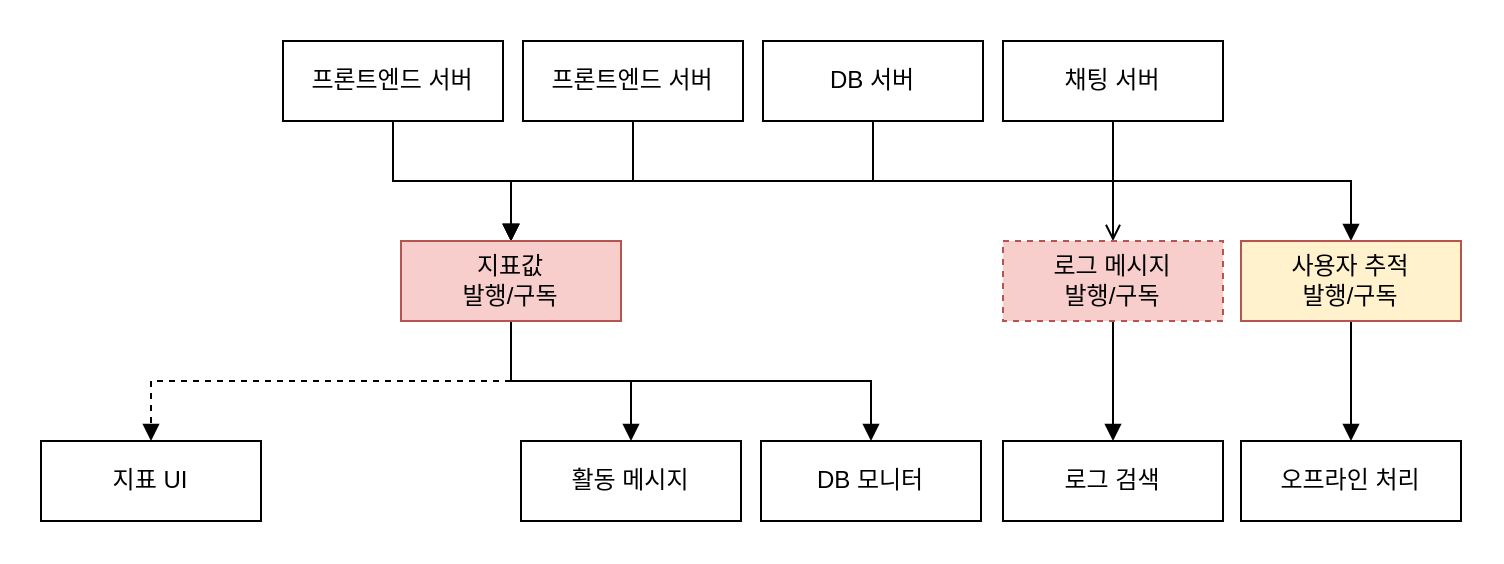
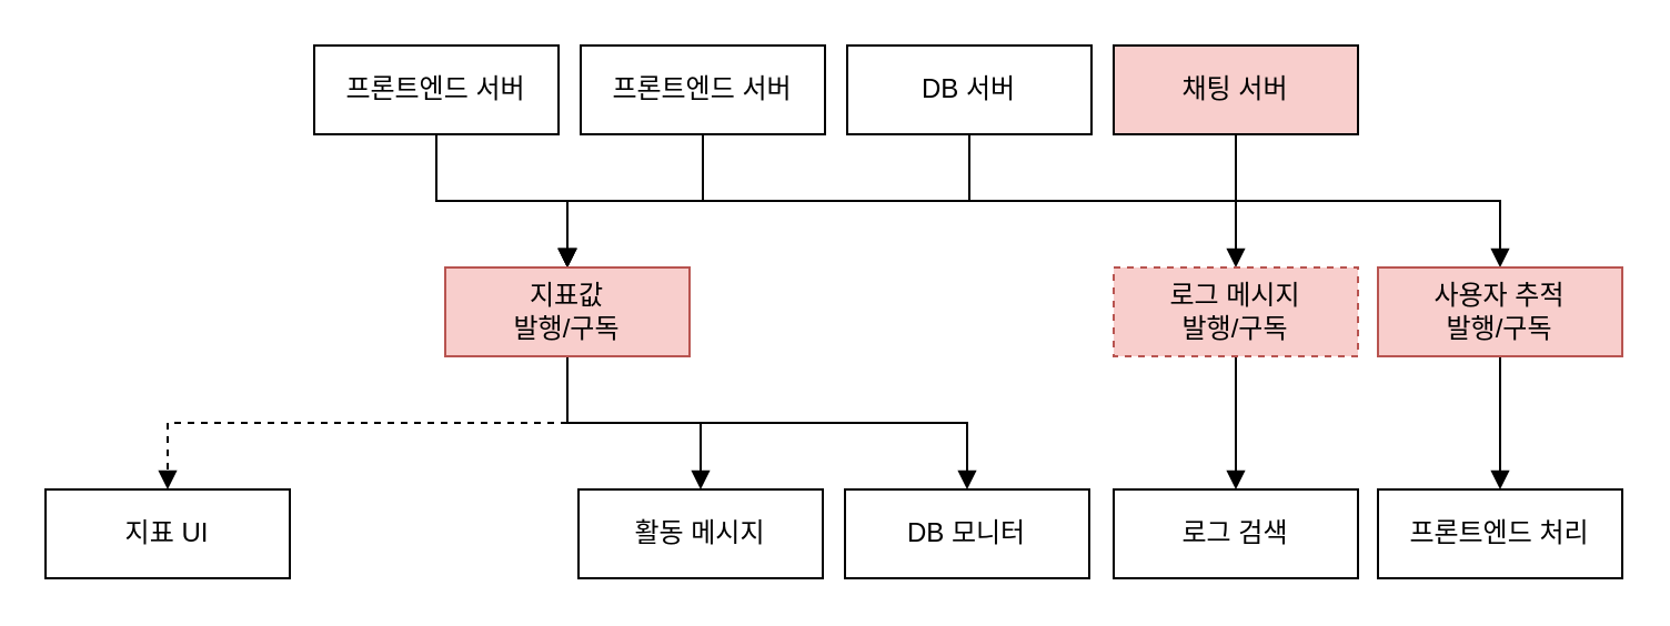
- <mxCell id="11" value="채팅 서버" style="rounded=0;whiteSpace=wrap;html=1;" vertex="1" parent="1"><mxGeometry x="501" y="20" width="110" height="40" as="geometry" /></mxCell>
+ <mxCell id="11" value="채팅 서버" style="rounded=0;whiteSpace=wrap;html=1;fillColor=#f8cecc;" vertex="1" parent="1"><mxGeometry x="501" y="20" width="110" height="40" as="geometry" /></mxCell>
- <mxCell id="9" style="edgeStyle=orthogonalEdgeStyle;rounded=0;orthogonalLoop=1;jettySize=auto;html=1;entryX=0.5;entryY=0;entryDx=0;entryDy=0;endArrow=open;endFill=1;" edge="1" parent="1" source="11" target="22"><mxGeometry relative="1" as="geometry" /></mxCell>
+ <mxCell id="9" style="edgeStyle=orthogonalEdgeStyle;rounded=0;orthogonalLoop=1;jettySize=auto;html=1;entryX=0.5;entryY=0;entryDx=0;entryDy=0;endArrow=block;endFill=1;" edge="1" parent="1" source="11" target="22"><mxGeometry relative="1" as="geometry" /></mxCell>
- <mxCell id="24" value="사용자 추적&lt;div&gt;발행/구독&lt;/div&gt;" style="rounded=0;whiteSpace=wrap;html=1;fillColor=#fff2cc;strokeColor=#b85450;" vertex="1" parent="1"><mxGeometry x="620" y="120" width="110" height="40" as="geometry" /></mxCell>
+ <mxCell id="24" value="사용자 추적&lt;div&gt;발행/구독&lt;/div&gt;" style="rounded=0;whiteSpace=wrap;html=1;fillColor=#f8cecc;strokeColor=#b85450;" vertex="1" parent="1"><mxGeometry x="620" y="120" width="110" height="40" as="geometry" /></mxCell>
- <mxCell id="20" value="오프라인 처리" style="rounded=0;whiteSpace=wrap;html=1;" vertex="1" parent="1"><mxGeometry x="620" y="220" width="110" height="40" as="geometry" /></mxCell>
+ <mxCell id="20" value="프론트엔드 처리" style="rounded=0;whiteSpace=wrap;html=1;" vertex="1" parent="1"><mxGeometry x="620" y="220" width="110" height="40" as="geometry" /></mxCell>
